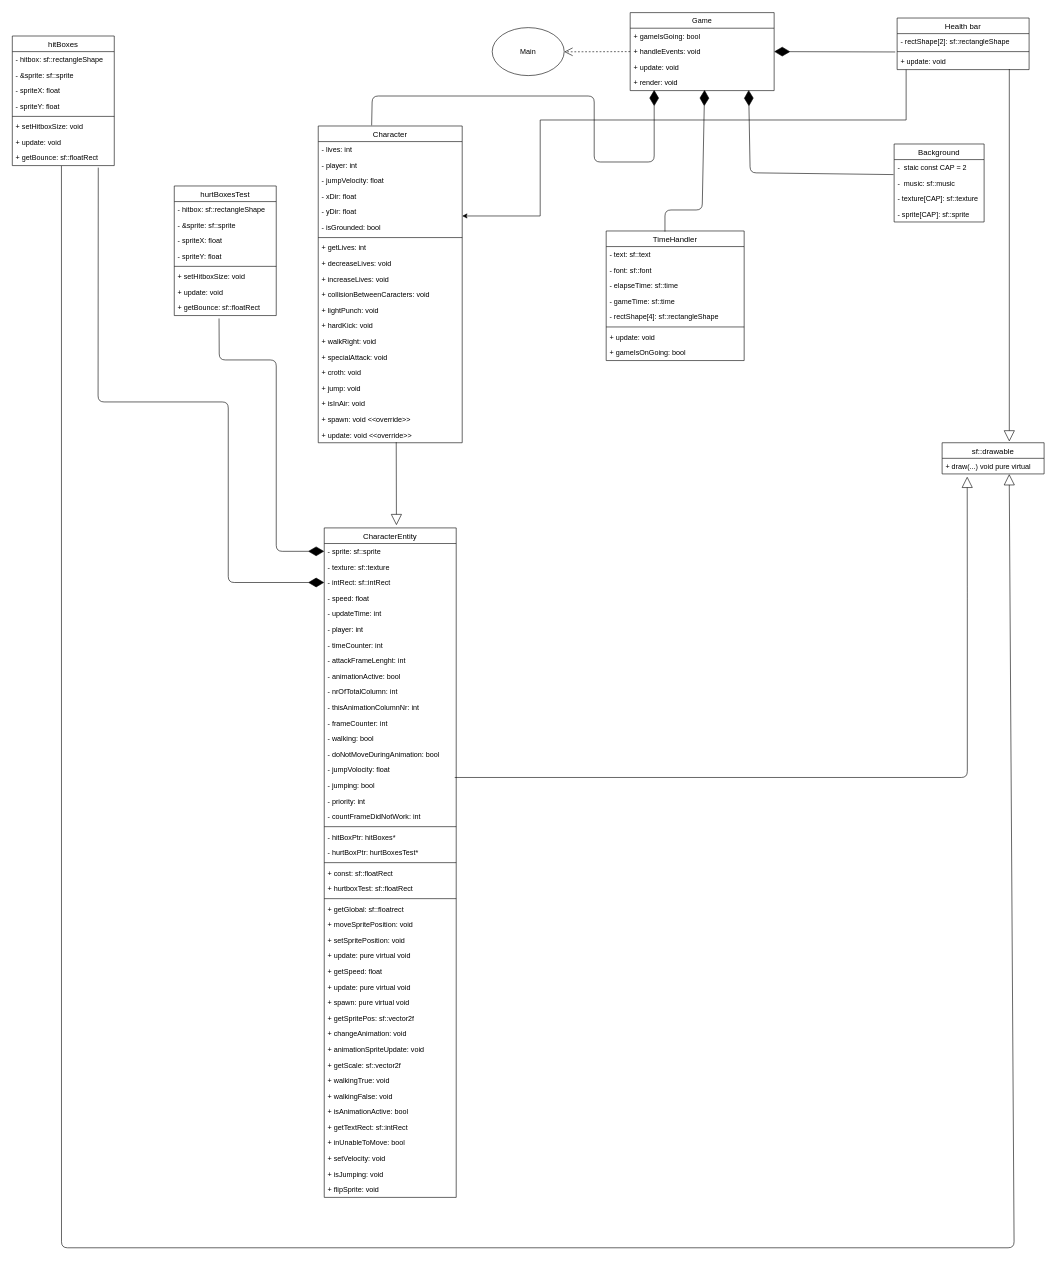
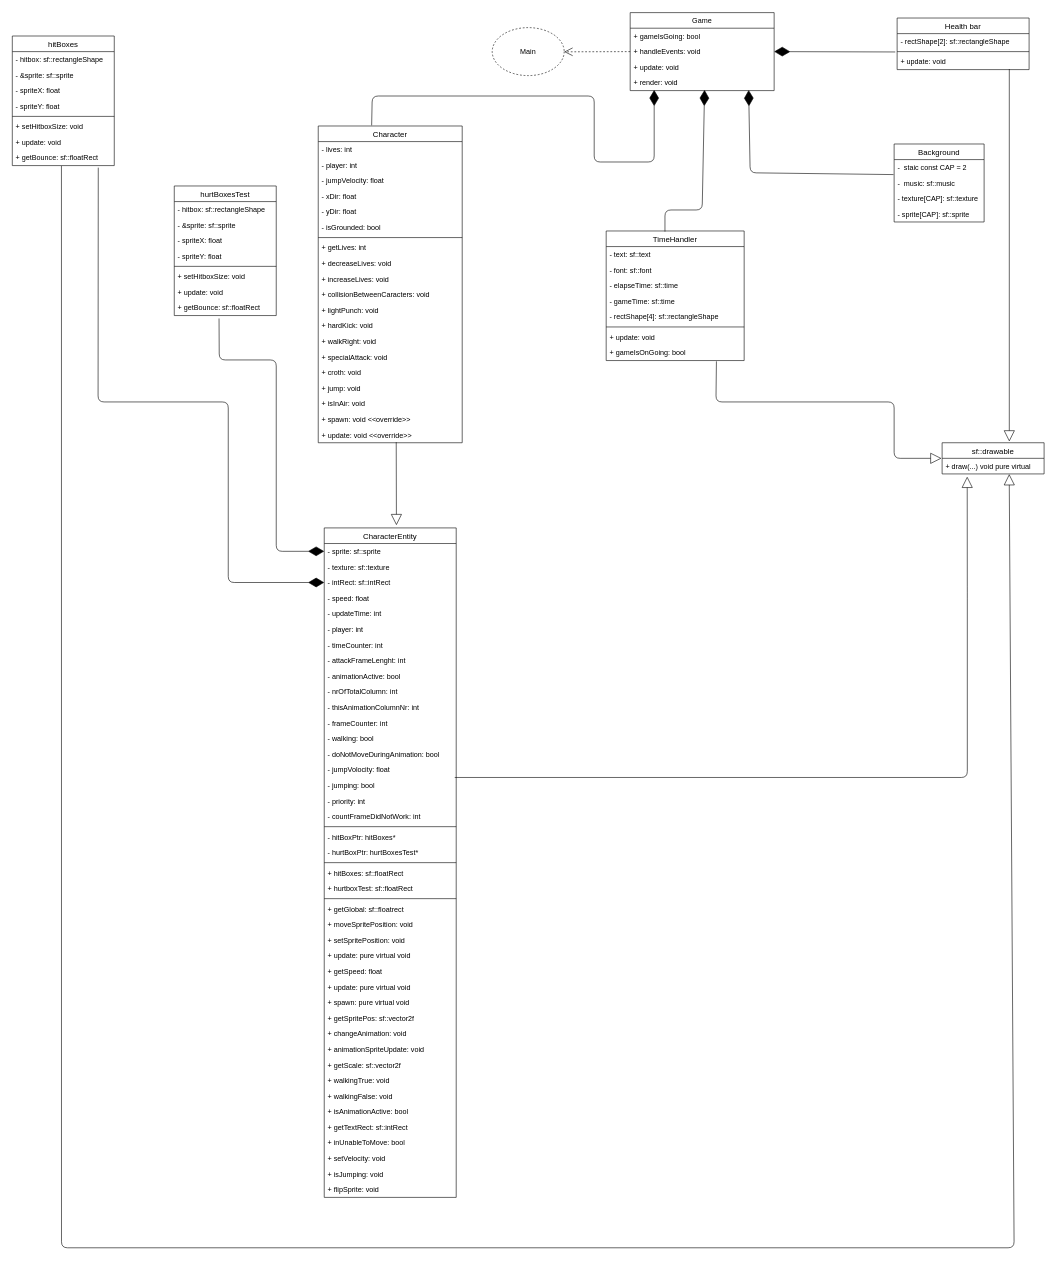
- <mxCell id="2" value="Main" style="ellipse;whiteSpace=wrap;html=1;" parent="1" vertex="1"><mxGeometry x="820" y="45" width="120" height="80" as="geometry" /></mxCell>
+ <mxCell id="2" value="Main" style="ellipse;whiteSpace=wrap;html=1;dashed=1;" parent="1" vertex="1"><mxGeometry x="820" y="45" width="120" height="80" as="geometry" /></mxCell>
- <mxCell id="72" style="edgeStyle=orthogonalEdgeStyle;rounded=0;orthogonalLoop=1;jettySize=auto;html=1;entryX=1;entryY=0.769;entryDx=0;entryDy=0;entryPerimeter=0;" edge="1" parent="1" source="73" target="82"><mxGeometry relative="1" as="geometry"><Array as="points"><mxPoint x="1510" y="199" /><mxPoint x="900" y="199" /><mxPoint x="900" y="359" /></Array></mxGeometry></mxCell>
+ <mxCell id="104" style="edgeStyle=none;orthogonalLoop=1;jettySize=auto;html=1;endArrow=block;endFill=0;endSize=16;entryX=-0.006;entryY=0;entryDx=0;entryDy=0;entryPerimeter=0;exitX=0.799;exitY=1.049;exitDx=0;exitDy=0;exitPerimeter=0;" parent="1" source="70" target="10" edge="1"><mxGeometry relative="1" as="geometry"><Array as="points"><mxPoint x="1193" y="669" /><mxPoint x="1490" y="669" /><mxPoint x="1490" y="763" /></Array><mxPoint x="1192.85" y="625.012" as="sourcePoint" /><mxPoint x="1550" y="639" as="targetPoint" /></mxGeometry></mxCell>
- <mxCell id="34" value="+ const: sf::floatRect" style="text;strokeColor=none;fillColor=none;align=left;verticalAlign=top;spacingLeft=4;spacingRight=4;overflow=hidden;rotatable=0;points=[[0,0.5],[1,0.5]];portConstraint=eastwest;" parent="11" vertex="1"><mxGeometry y="562" width="220" height="26" as="geometry" /></mxCell>
+ <mxCell id="34" value="+ hitBoxes: sf::floatRect" style="text;strokeColor=none;fillColor=none;align=left;verticalAlign=top;spacingLeft=4;spacingRight=4;overflow=hidden;rotatable=0;points=[[0,0.5],[1,0.5]];portConstraint=eastwest;" parent="11" vertex="1"><mxGeometry y="562" width="220" height="26" as="geometry" /></mxCell>
